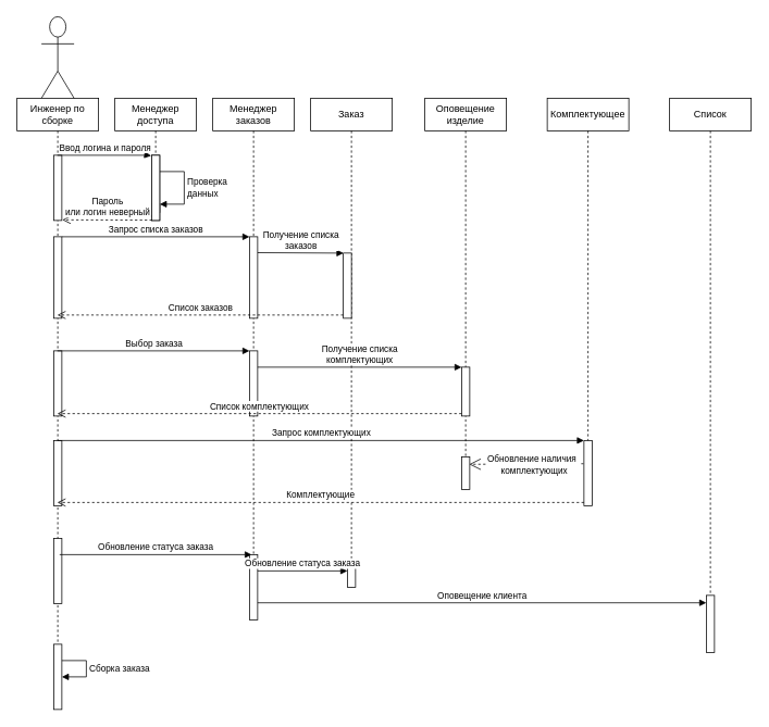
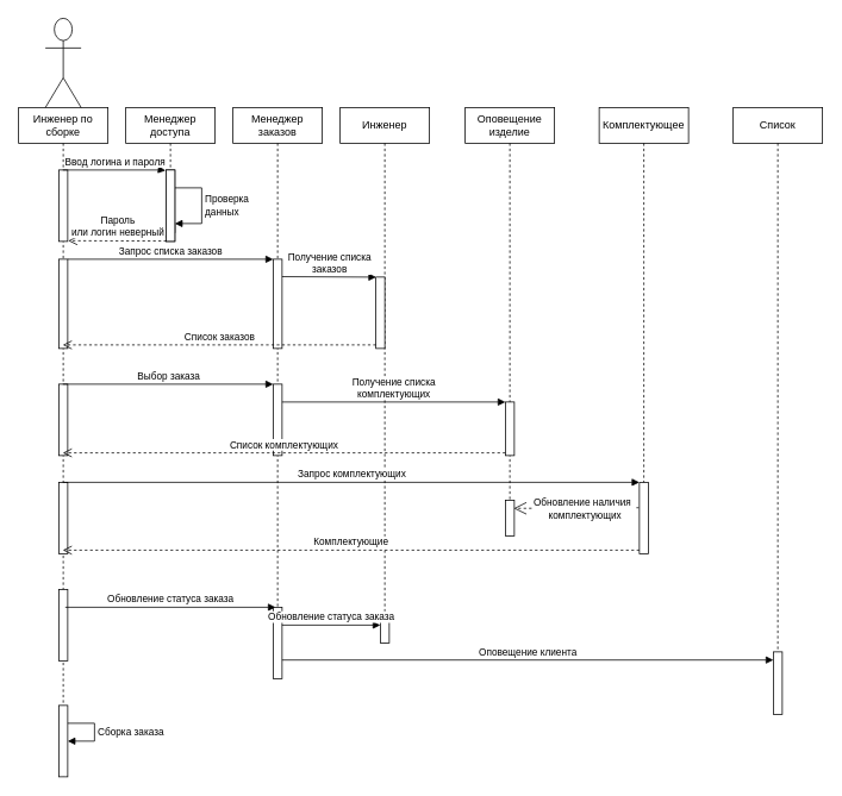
- <mxCell id="23" value="Заказ" style="shape=umlLifeline;perimeter=lifelinePerimeter;whiteSpace=wrap;html=1;container=1;collapsible=0;recursiveResize=0;outlineConnect=0;" parent="1" vertex="1"><mxGeometry x="380" y="120" width="100" height="600" as="geometry" /></mxCell>
+ <mxCell id="23" value="Инженер" style="shape=umlLifeline;perimeter=lifelinePerimeter;whiteSpace=wrap;html=1;container=1;collapsible=0;recursiveResize=0;outlineConnect=0;" parent="1" vertex="1"><mxGeometry x="380" y="120" width="100" height="600" as="geometry" /></mxCell>
